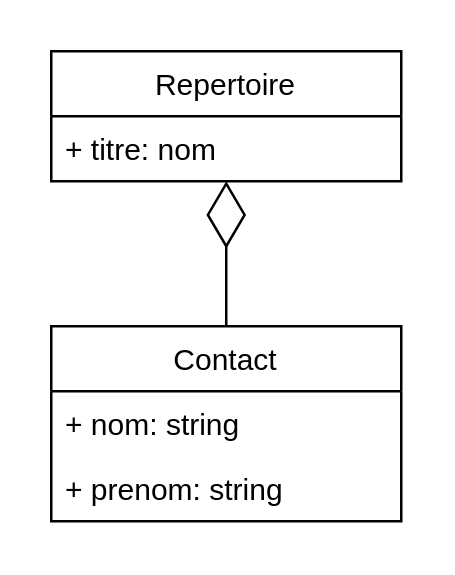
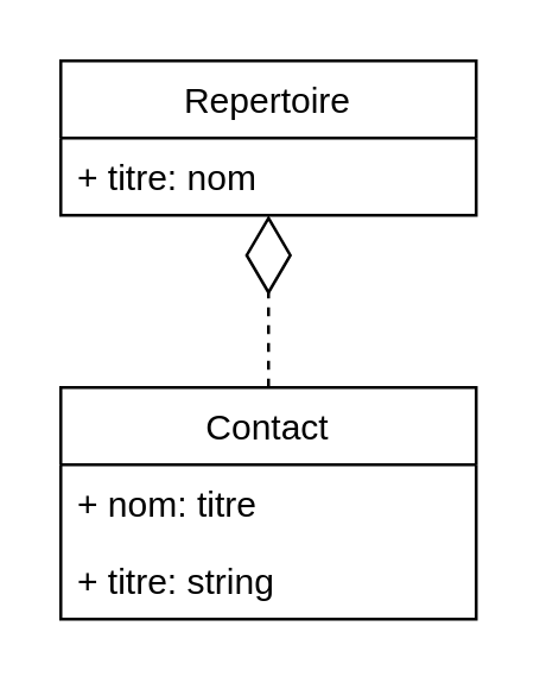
- <mxCell id="7" value="" style="endArrow=diamondThin;endFill=0;endSize=24;html=1;" parent="1" source="4" target="2" edge="1"><mxGeometry width="160" relative="1" as="geometry"><mxPoint x="20" y="230" as="sourcePoint" /><mxPoint x="180" y="230" as="targetPoint" /></mxGeometry></mxCell>
+ <mxCell id="7" value="" style="endArrow=diamondThin;endFill=0;endSize=24;html=1;dashed=1;" parent="1" source="4" target="2" edge="1"><mxGeometry width="160" relative="1" as="geometry"><mxPoint x="20" y="230" as="sourcePoint" /><mxPoint x="180" y="230" as="targetPoint" /></mxGeometry></mxCell>
- <mxCell id="5" value="+ nom: string&#10;" style="text;strokeColor=none;fillColor=none;align=left;verticalAlign=top;spacingLeft=4;spacingRight=4;overflow=hidden;rotatable=0;points=[[0,0.5],[1,0.5]];portConstraint=eastwest;" parent="4" vertex="1"><mxGeometry y="26" width="140" height="26" as="geometry" /></mxCell>
+ <mxCell id="5" value="+ nom: titre&#10;" style="text;strokeColor=none;fillColor=none;align=left;verticalAlign=top;spacingLeft=4;spacingRight=4;overflow=hidden;rotatable=0;points=[[0,0.5],[1,0.5]];portConstraint=eastwest;" parent="4" vertex="1"><mxGeometry y="26" width="140" height="26" as="geometry" /></mxCell>
- <mxCell id="6" value="+ prenom: string" style="text;strokeColor=none;fillColor=none;align=left;verticalAlign=top;spacingLeft=4;spacingRight=4;overflow=hidden;rotatable=0;points=[[0,0.5],[1,0.5]];portConstraint=eastwest;" parent="4" vertex="1"><mxGeometry y="52" width="140" height="26" as="geometry" /></mxCell>
+ <mxCell id="6" value="+ titre: string" style="text;strokeColor=none;fillColor=none;align=left;verticalAlign=top;spacingLeft=4;spacingRight=4;overflow=hidden;rotatable=0;points=[[0,0.5],[1,0.5]];portConstraint=eastwest;" parent="4" vertex="1"><mxGeometry y="52" width="140" height="26" as="geometry" /></mxCell>
